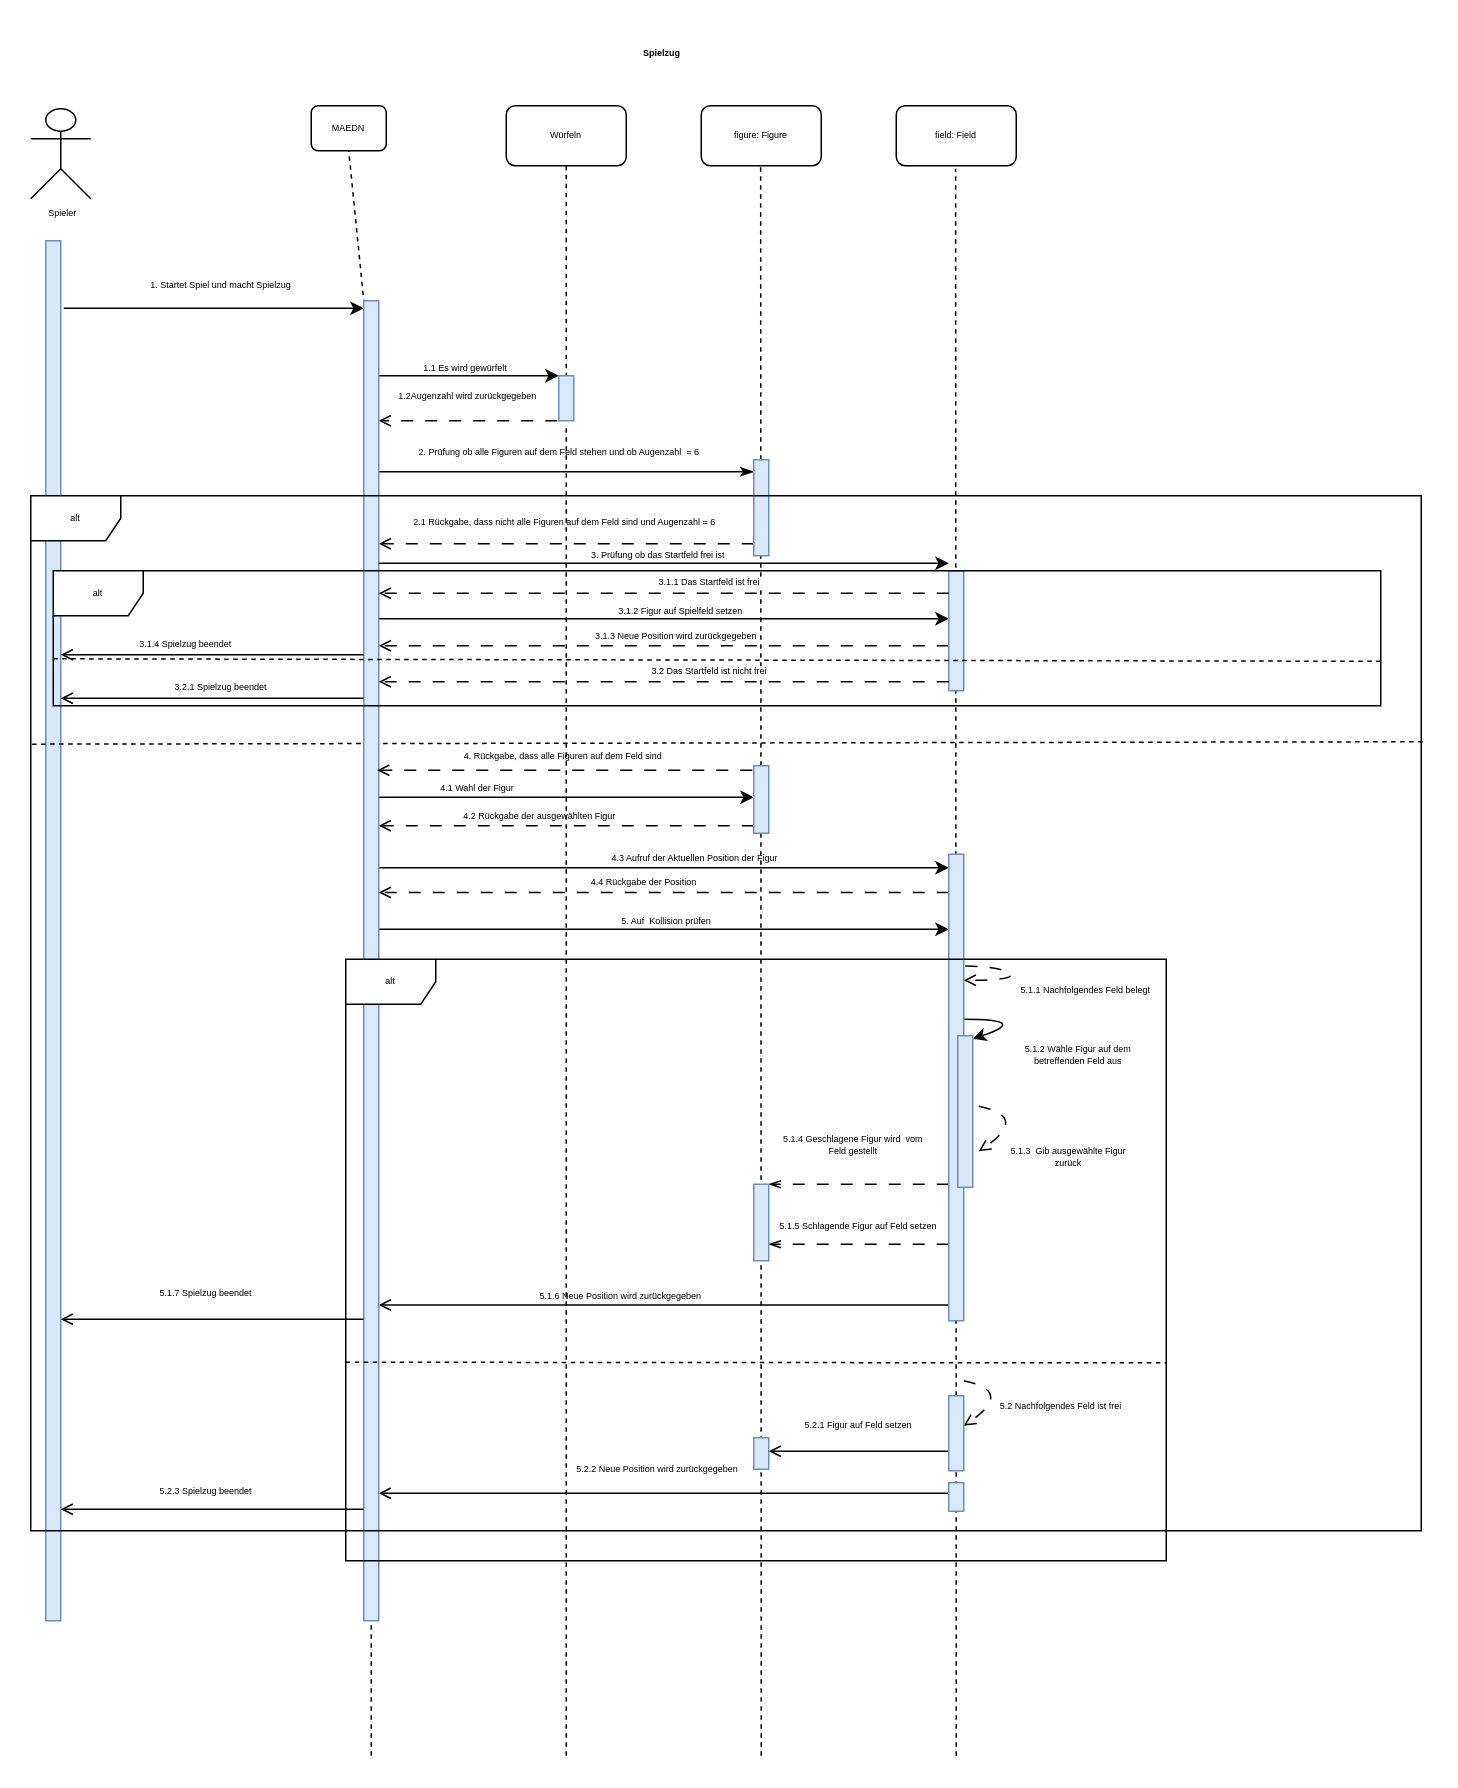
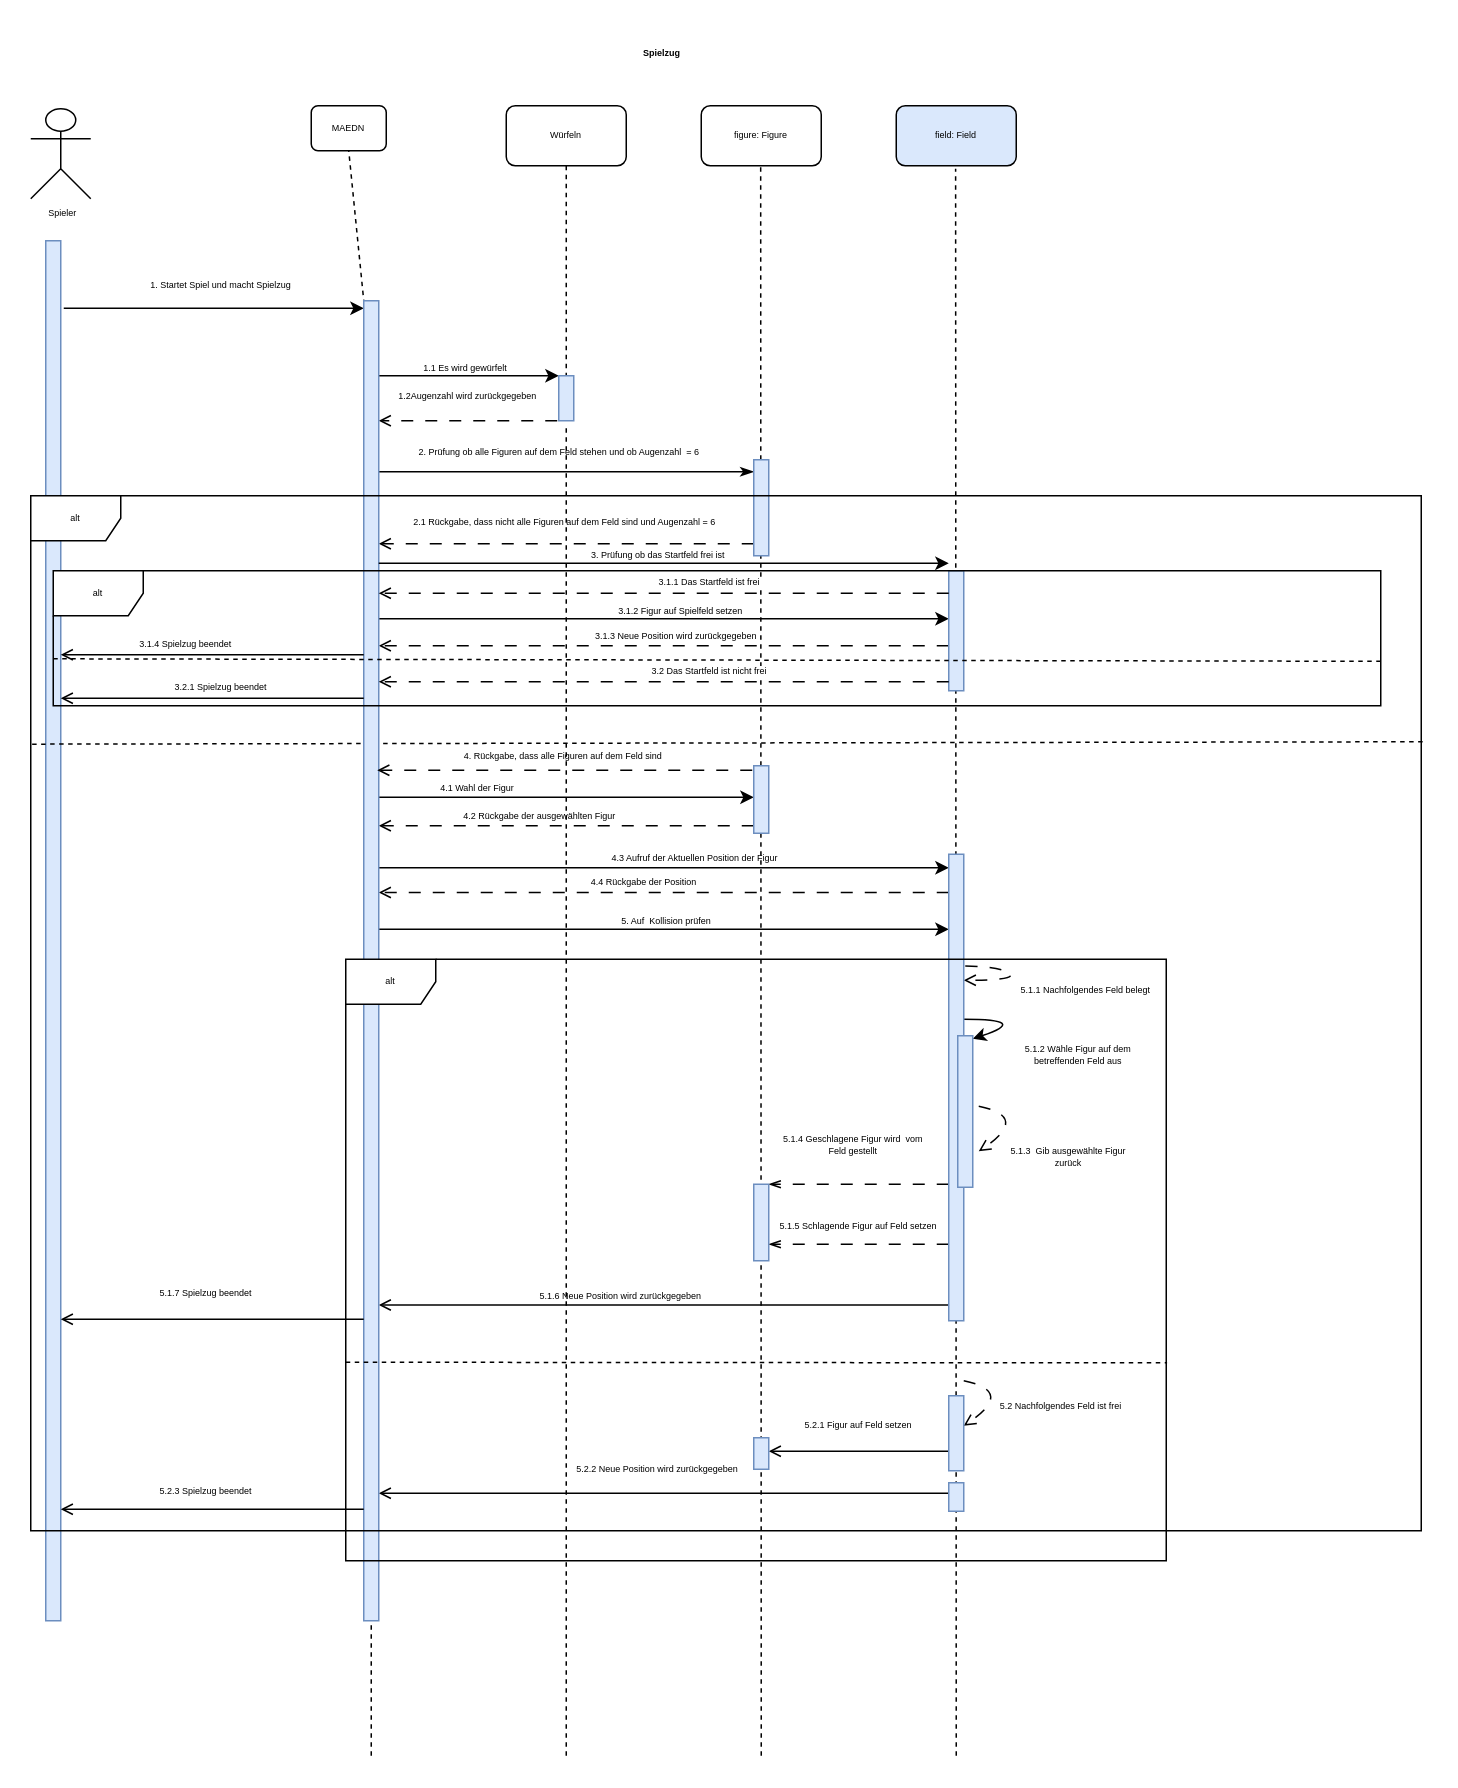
- <mxCell id="26" value="field: Field" style="rounded=1;whiteSpace=wrap;html=1;strokeWidth=1;fontSize=6;" parent="1" vertex="1"><mxGeometry x="597" y="70" width="80" height="40" as="geometry" /></mxCell>
+ <mxCell id="26" value="field: Field" style="rounded=1;whiteSpace=wrap;html=1;strokeWidth=1;fontSize=6;fillColor=#dae8fc;" parent="1" vertex="1"><mxGeometry x="597" y="70" width="80" height="40" as="geometry" /></mxCell>
